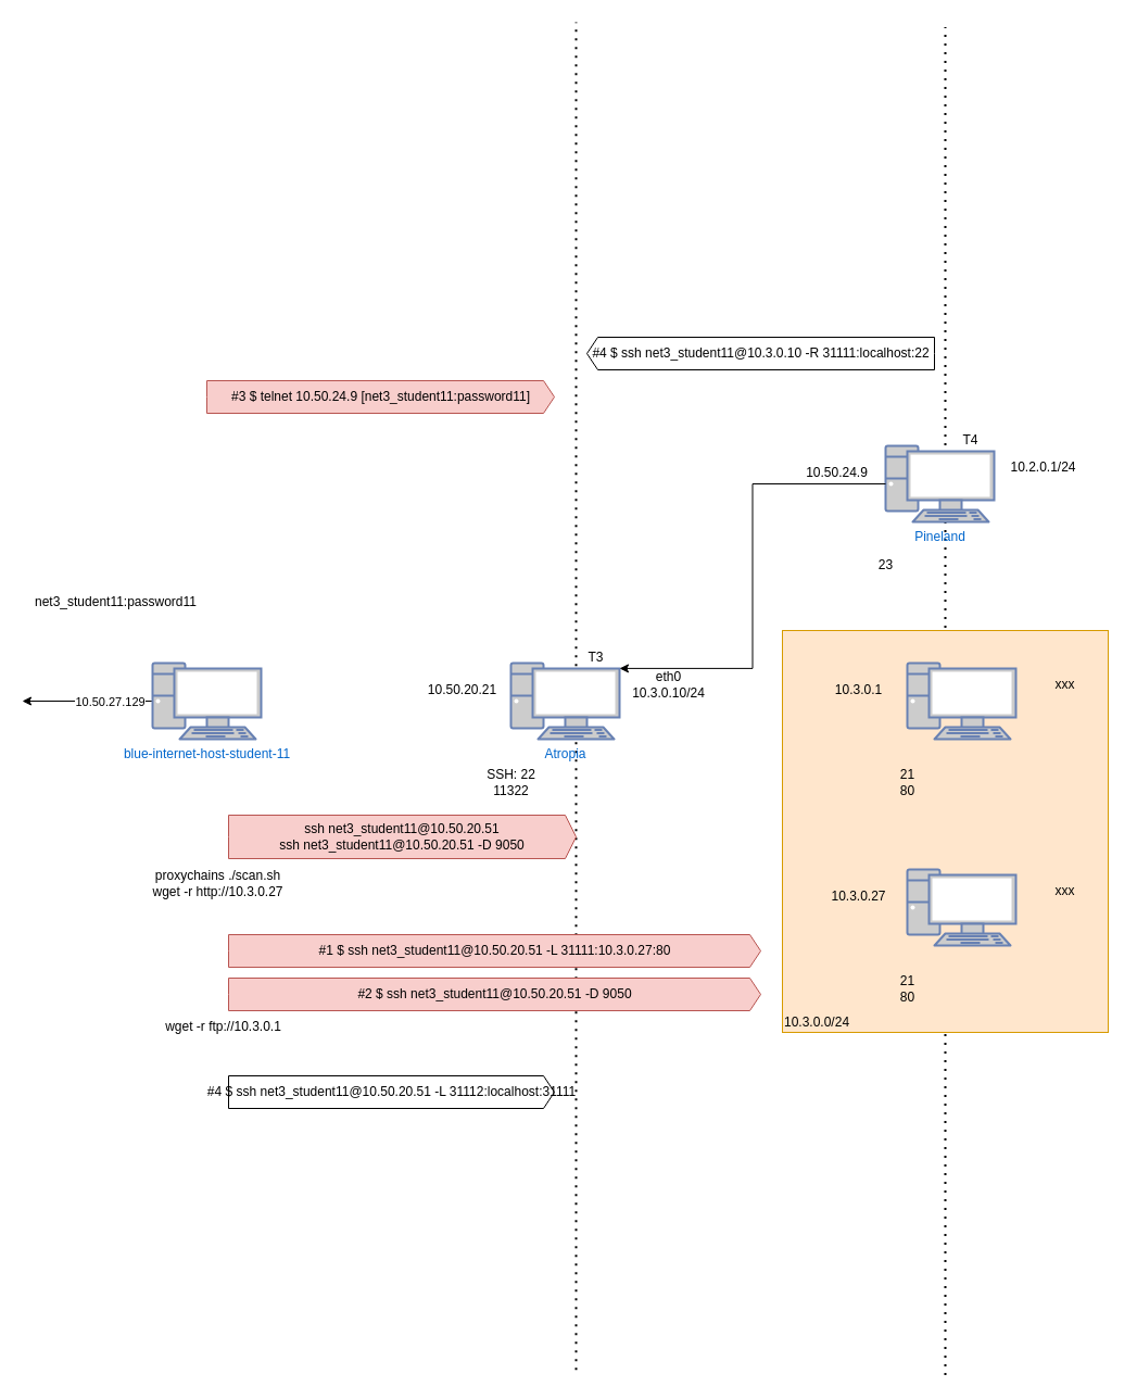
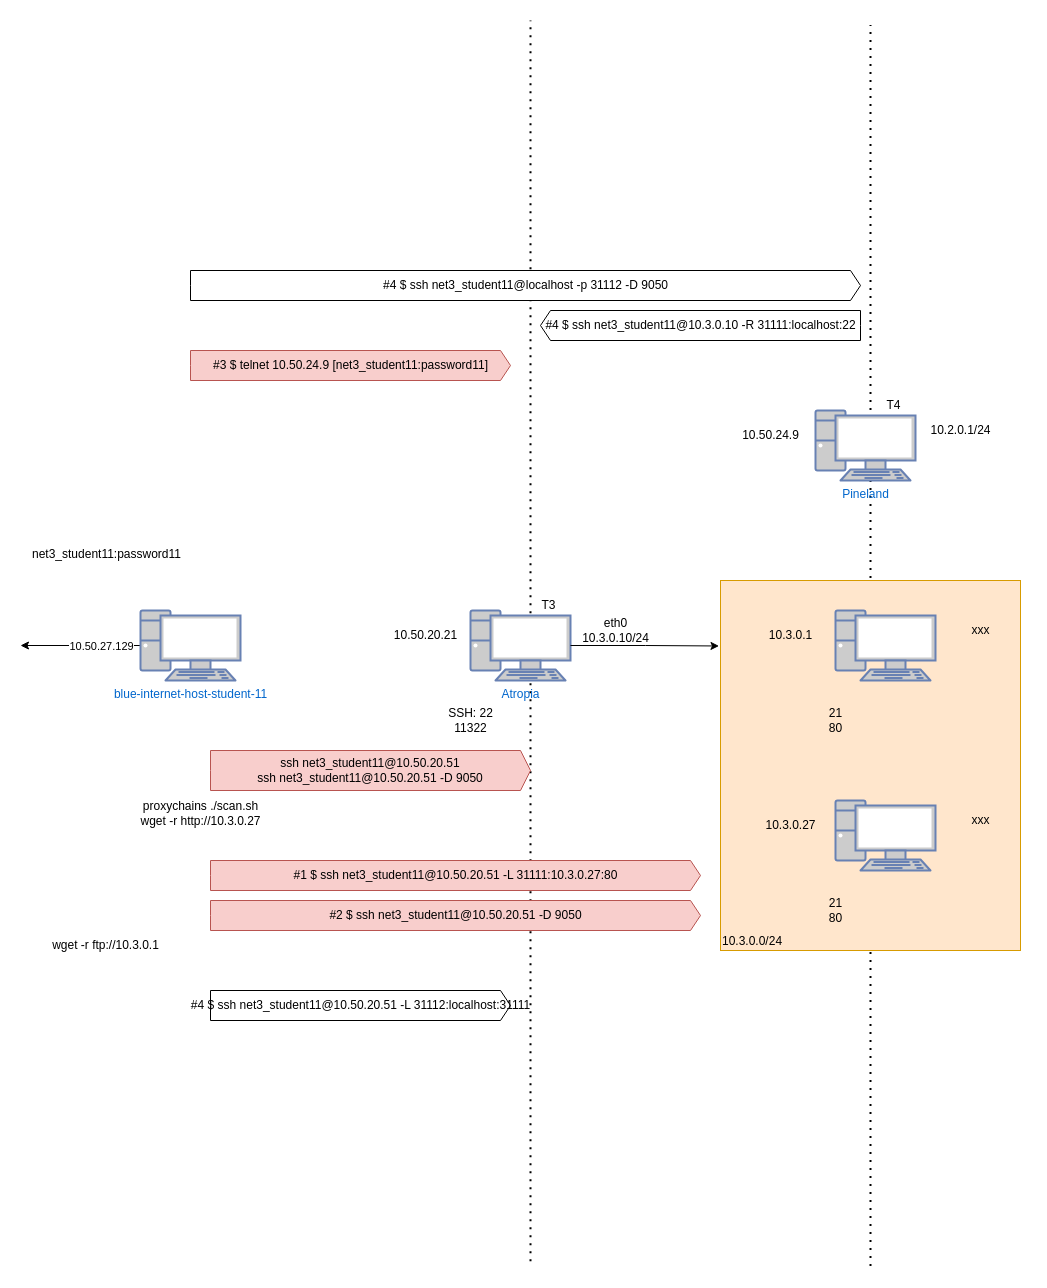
+ <mxCell id="45" value="#4 $ ssh net3_student11@localhost -p 31112 -D 9050" style="html=1;shadow=0;dashed=0;align=center;verticalAlign=middle;shape=mxgraph.arrows2.arrow;dy=0;dx=10;notch=0;" vertex="1" parent="1"><mxGeometry x="190" y="270" width="670" height="30" as="geometry" /></mxCell>
- <mxCell id="21" value="23" style="text;html=1;align=center;verticalAlign=middle;resizable=0;points=[];autosize=1;strokeColor=none;fillColor=none;" vertex="1" parent="19"><mxGeometry x="15" y="95" width="40" height="30" as="geometry" /></mxCell>
- <mxCell id="42" style="edgeStyle=orthogonalEdgeStyle;rounded=0;orthogonalLoop=1;jettySize=auto;html=1;exitX=0;exitY=0.5;exitDx=0;exitDy=0;exitPerimeter=0;entryX=1;entryY=0.07;entryDx=0;entryDy=0;entryPerimeter=0;" edge="1" parent="1" source="20" target="13"><mxGeometry relative="1" as="geometry" /></mxCell>
+ <mxCell id="37" style="edgeStyle=orthogonalEdgeStyle;rounded=0;orthogonalLoop=1;jettySize=auto;html=1;exitX=1;exitY=0.5;exitDx=0;exitDy=0;exitPerimeter=0;entryX=-0.005;entryY=0.177;entryDx=0;entryDy=0;entryPerimeter=0;" edge="1" parent="1" source="13" target="4"><mxGeometry relative="1" as="geometry" /></mxCell>
- <mxCell id="40" value="wget -r ftp://10.3.0.1" style="text;html=1;align=center;verticalAlign=middle;resizable=0;points=[];autosize=1;strokeColor=none;fillColor=none;" vertex="1" parent="1"><mxGeometry x="140" y="930" width="130" height="30" as="geometry" /></mxCell>
+ <mxCell id="40" value="wget -r ftp://10.3.0.1" style="text;html=1;align=center;verticalAlign=middle;resizable=0;points=[];autosize=1;strokeColor=none;fillColor=none;" vertex="1" parent="1"><mxGeometry x="40" y="930" width="130" height="30" as="geometry" /></mxCell>
